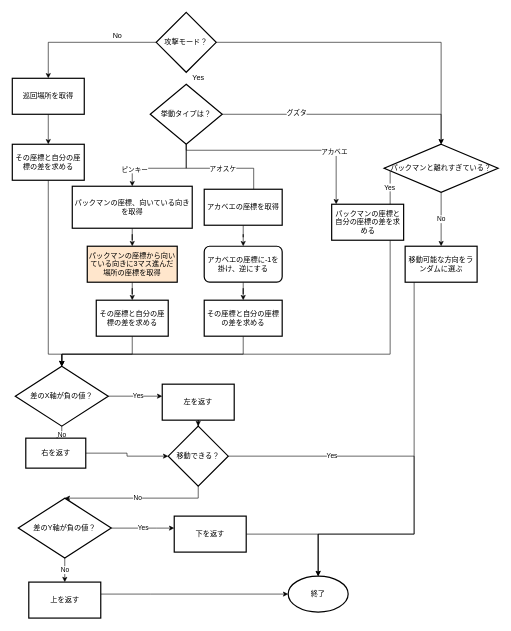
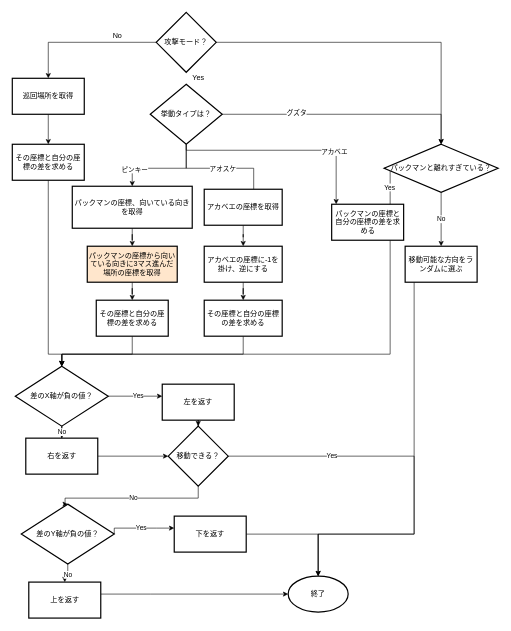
- <mxCell id="33" value="アカベエの座標に-1を掛け、逆にする" style="whiteSpace=wrap;html=1;strokeWidth=2;rounded=1;" parent="1" vertex="1"><mxGeometry x="340" y="410" width="130" height="60" as="geometry" /></mxCell>
+ <mxCell id="33" value="アカベエの座標に-1を掛け、逆にする" style="whiteSpace=wrap;html=1;strokeWidth=2;" parent="1" vertex="1"><mxGeometry x="340" y="410" width="130" height="60" as="geometry" /></mxCell>
- <mxCell id="47" value="右を返す" style="whiteSpace=wrap;html=1;strokeWidth=2;" parent="1" vertex="1"><mxGeometry x="42.5" y="730" width="100" height="50" as="geometry" /></mxCell>
+ <mxCell id="47" value="右を返す" style="whiteSpace=wrap;html=1;strokeWidth=2;" parent="1" vertex="1"><mxGeometry x="42.5" y="730" width="120" height="60" as="geometry" /></mxCell>
- <mxCell id="53" value="差のY軸が負の値？" style="strokeWidth=2;html=1;shape=mxgraph.flowchart.decision;whiteSpace=wrap;" parent="1" vertex="1"><mxGeometry x="30" y="830" width="155" height="100" as="geometry" /></mxCell>
+ <mxCell id="53" value="差のY軸が負の値？" style="strokeWidth=2;html=1;shape=mxgraph.flowchart.decision;whiteSpace=wrap;" parent="1" vertex="1"><mxGeometry x="35" y="840" width="155" height="100" as="geometry" /></mxCell>
